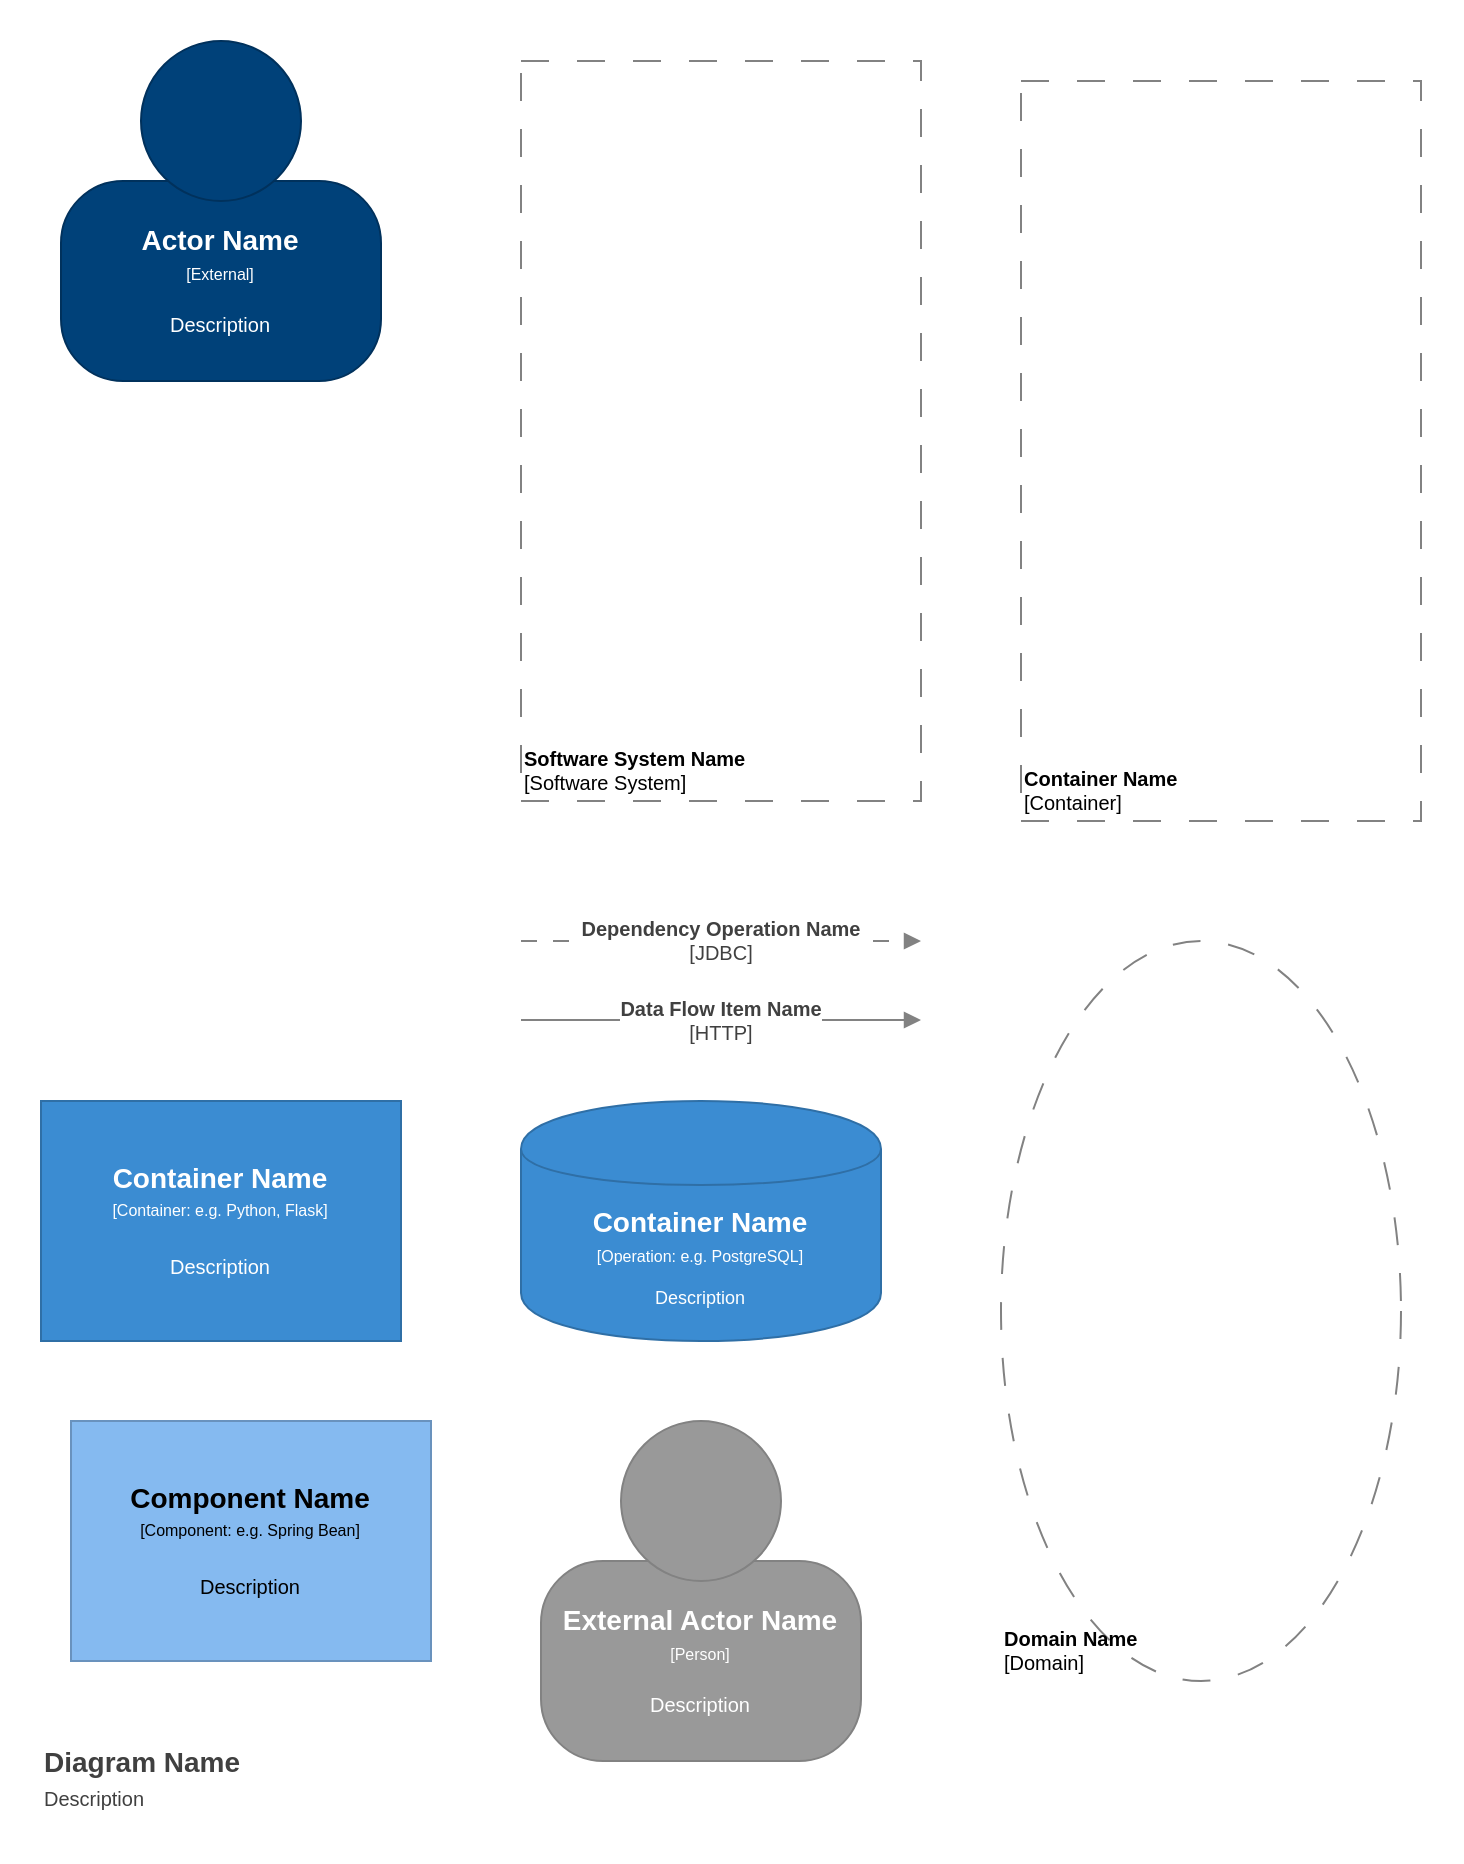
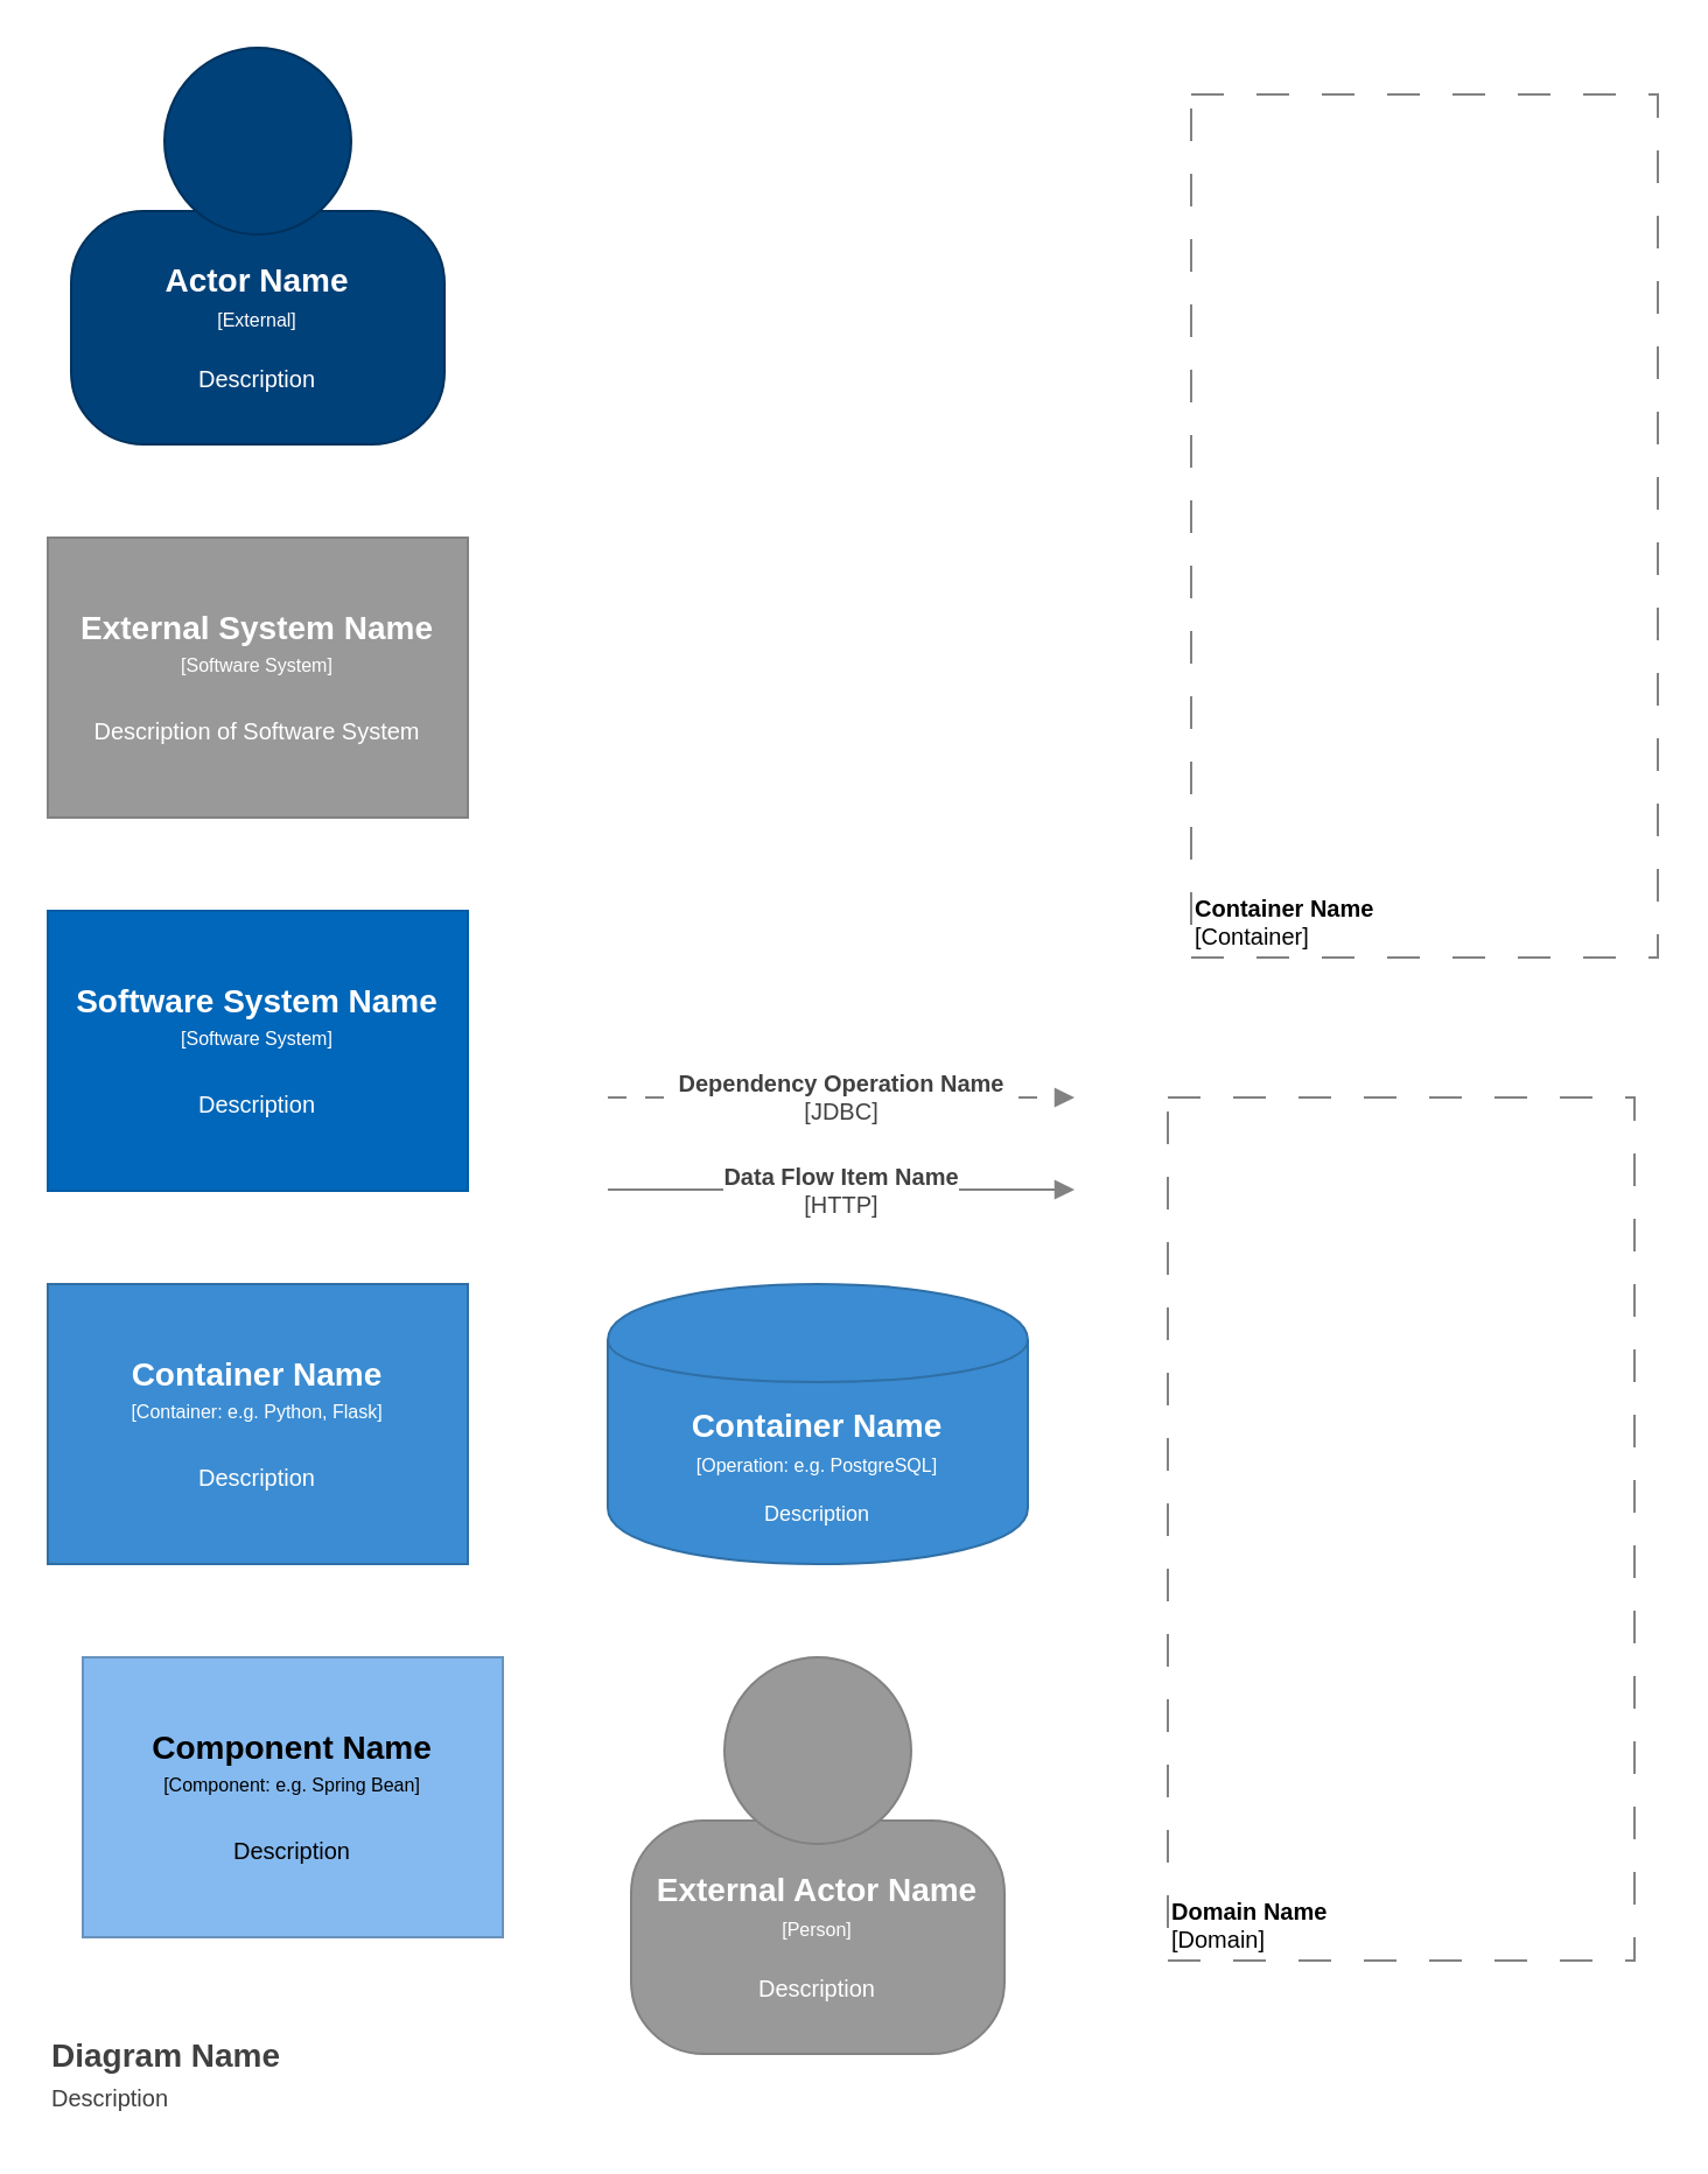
- <mxCell id="5" value="&lt;font style=&quot;font-size: 10px&quot;&gt;&lt;b&gt;Software System Name&lt;/b&gt;&lt;br style=&quot;font-size: 10px&quot;&gt;[Software System]&lt;/font&gt;" style="rounded=0;whiteSpace=wrap;html=1;strokeColor=#828282;fontColor=#000000;align=left;labelPosition=center;verticalLabelPosition=middle;verticalAlign=bottom;strokeWidth=1;perimeterSpacing=0;spacing=2;spacingTop=0;fontSize=10;fillColor=none;dashed=1;dashPattern=14 14;" parent="1" vertex="1"><mxGeometry x="260" y="30" width="200" height="370" as="geometry" /></mxCell>
+ <mxCell id="10" value="&lt;div&gt;&lt;span style=&quot;font-size: 14px&quot;&gt;&lt;b&gt;External System Name&lt;/b&gt;&lt;/span&gt;&lt;/div&gt;&lt;div&gt;&lt;span style=&quot;font-size: 8px&quot;&gt;[Software System&lt;/span&gt;&lt;span style=&quot;font-size: 8px&quot;&gt;]&lt;/span&gt;&lt;/div&gt;&lt;div&gt;&lt;span style=&quot;font-size: 8px&quot;&gt;&lt;br&gt;&lt;/span&gt;&lt;/div&gt;&lt;div&gt;&lt;font size=&quot;1&quot;&gt;Description of Software System&lt;/font&gt;&lt;/div&gt;" style="rounded=0;whiteSpace=wrap;html=1;fillColor=#999999;fontColor=#FFFFFF;strokeColor=#828282;resizable=0;" parent="1" vertex="1"><mxGeometry x="20" y="230" width="180" height="120" as="geometry" /></mxCell>
+ <mxCell id="11" value="&lt;div&gt;&lt;span style=&quot;font-size: 14px&quot;&gt;&lt;b&gt;Software System Name&lt;/b&gt;&lt;/span&gt;&lt;/div&gt;&lt;div&gt;&lt;span style=&quot;font-size: 8px&quot;&gt;[Software System]&lt;/span&gt;&lt;/div&gt;&lt;div&gt;&lt;span style=&quot;font-size: 8px&quot;&gt;&lt;br&gt;&lt;/span&gt;&lt;/div&gt;&lt;div&gt;&lt;font size=&quot;1&quot;&gt;Description&lt;/font&gt;&lt;/div&gt;" style="rounded=0;whiteSpace=wrap;html=1;fillColor=#0067BA;fontColor=#FFFFFF;strokeColor=#005DA8;resizable=1;" parent="1" vertex="1"><mxGeometry x="20" y="390" width="180" height="120" as="geometry" /></mxCell>
- <mxCell id="15" value="&lt;font style=&quot;font-size: 10px&quot;&gt;&lt;b&gt;Domain Name&lt;/b&gt;&lt;br style=&quot;font-size: 10px&quot;&gt;[Domain]&lt;/font&gt;" style="ellipse;whiteSpace=wrap;html=1;strokeColor=#828282;fillColor=none;fontColor=#000000;align=left;labelPosition=center;verticalLabelPosition=middle;verticalAlign=bottom;dashed=1;strokeWidth=1;perimeterSpacing=0;spacing=2;spacingTop=0;fontSize=10;dashPattern=14 14;" parent="1" vertex="1"><mxGeometry x="500" y="470" width="200" height="370" as="geometry" /></mxCell>
+ <mxCell id="15" value="&lt;font style=&quot;font-size: 10px&quot;&gt;&lt;b&gt;Domain Name&lt;/b&gt;&lt;br style=&quot;font-size: 10px&quot;&gt;[Domain]&lt;/font&gt;" style="rounded=0;whiteSpace=wrap;html=1;strokeColor=#828282;fillColor=none;fontColor=#000000;align=left;labelPosition=center;verticalLabelPosition=middle;verticalAlign=bottom;dashed=1;strokeWidth=1;perimeterSpacing=0;spacing=2;spacingTop=0;fontSize=10;dashPattern=14 14;" parent="1" vertex="1"><mxGeometry x="500" y="470" width="200" height="370" as="geometry" /></mxCell>
